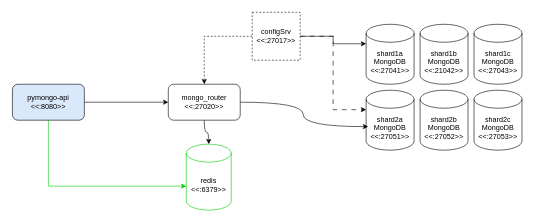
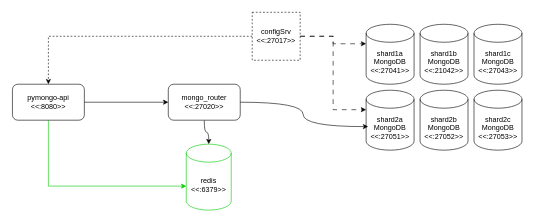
- <mxCell id="12" style="edgeStyle=orthogonalEdgeStyle;rounded=0;orthogonalLoop=1;jettySize=auto;html=1;entryX=0;entryY=0;entryDx=0;entryDy=32.5;entryPerimeter=0;strokeColor=#000000;dashed=0;dashPattern=8 8;" parent="1" source="11" target="8" edge="1"><mxGeometry relative="1" as="geometry" /></mxCell>
+ <mxCell id="12" style="edgeStyle=orthogonalEdgeStyle;rounded=0;orthogonalLoop=1;jettySize=auto;html=1;entryX=0;entryY=0;entryDx=0;entryDy=32.5;entryPerimeter=0;strokeColor=#000000;dashed=1;dashPattern=8 8;" parent="1" source="11" target="8" edge="1"><mxGeometry relative="1" as="geometry" /></mxCell>
- <mxCell id="10" style="edgeStyle=orthogonalEdgeStyle;rounded=0;orthogonalLoop=1;jettySize=auto;html=1;entryX=0.5;entryY=0;entryDx=0;entryDy=0;strokeColor=#000000;dashed=1;" parent="1" source="11" target="7" edge="1"><mxGeometry relative="1" as="geometry" /></mxCell>
+ <mxCell id="10" style="edgeStyle=orthogonalEdgeStyle;rounded=0;orthogonalLoop=1;jettySize=auto;html=1;strokeColor=#000000;dashed=1;" parent="1" source="11" target="4" edge="1"><mxGeometry relative="1" as="geometry" /></mxCell>
- <mxCell id="4" value="pymongo-api&lt;div&gt;&amp;lt;&amp;lt;:8080&amp;gt;&amp;gt;&lt;/div&gt;" style="rounded=1;whiteSpace=wrap;html=1;fillColor=#dae8fc;" parent="1" vertex="1"><mxGeometry x="20" y="140" width="120" height="60" as="geometry" /></mxCell>
+ <mxCell id="4" value="pymongo-api&lt;div&gt;&amp;lt;&amp;lt;:8080&amp;gt;&amp;gt;&lt;/div&gt;" style="rounded=1;whiteSpace=wrap;html=1;" parent="1" vertex="1"><mxGeometry x="20" y="140" width="120" height="60" as="geometry" /></mxCell>
